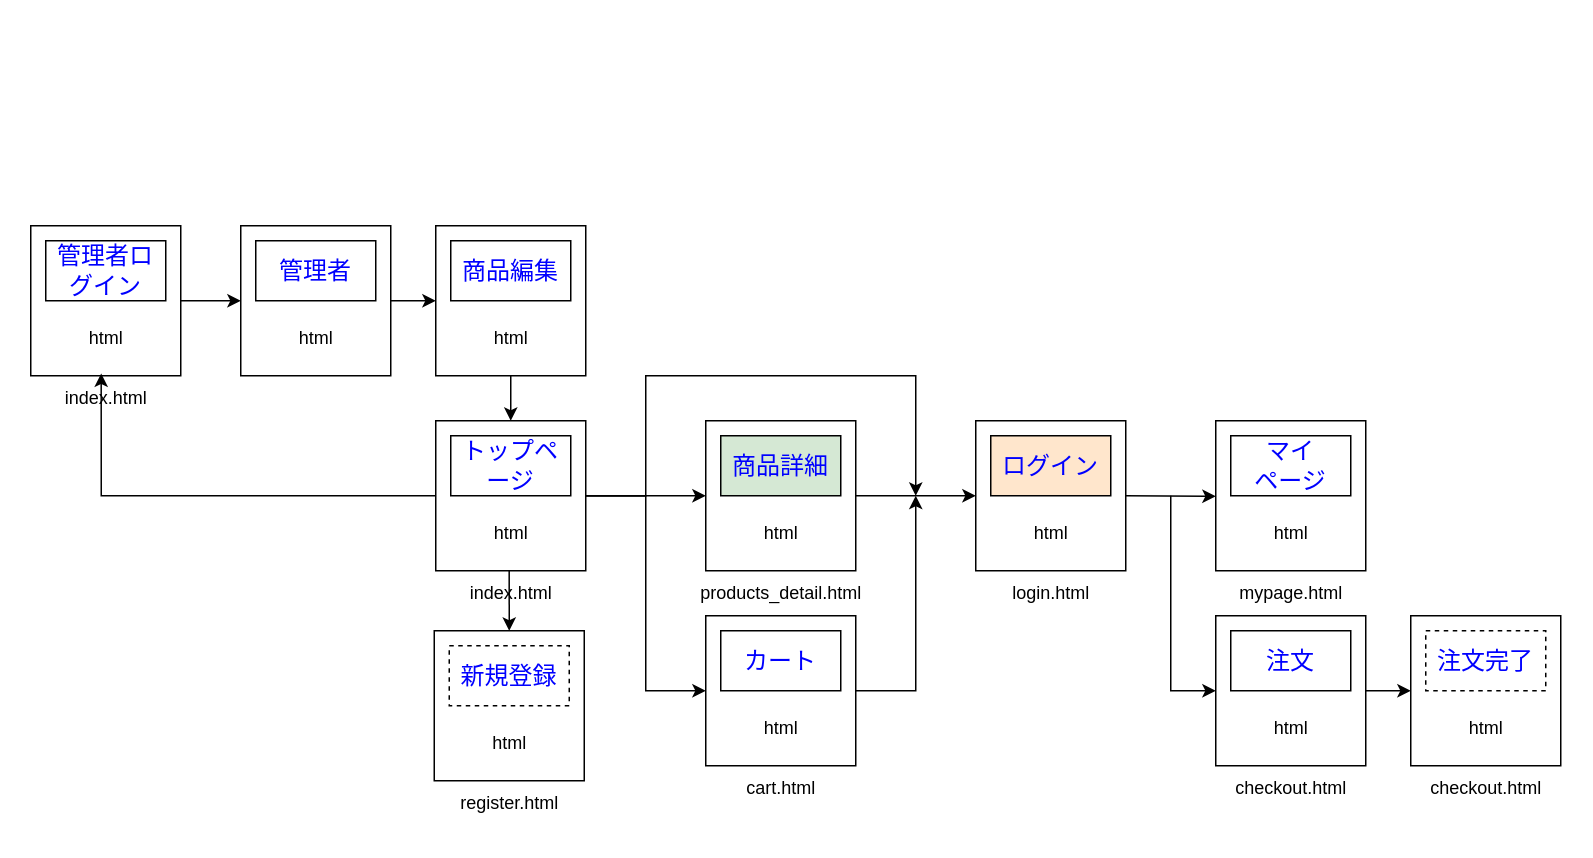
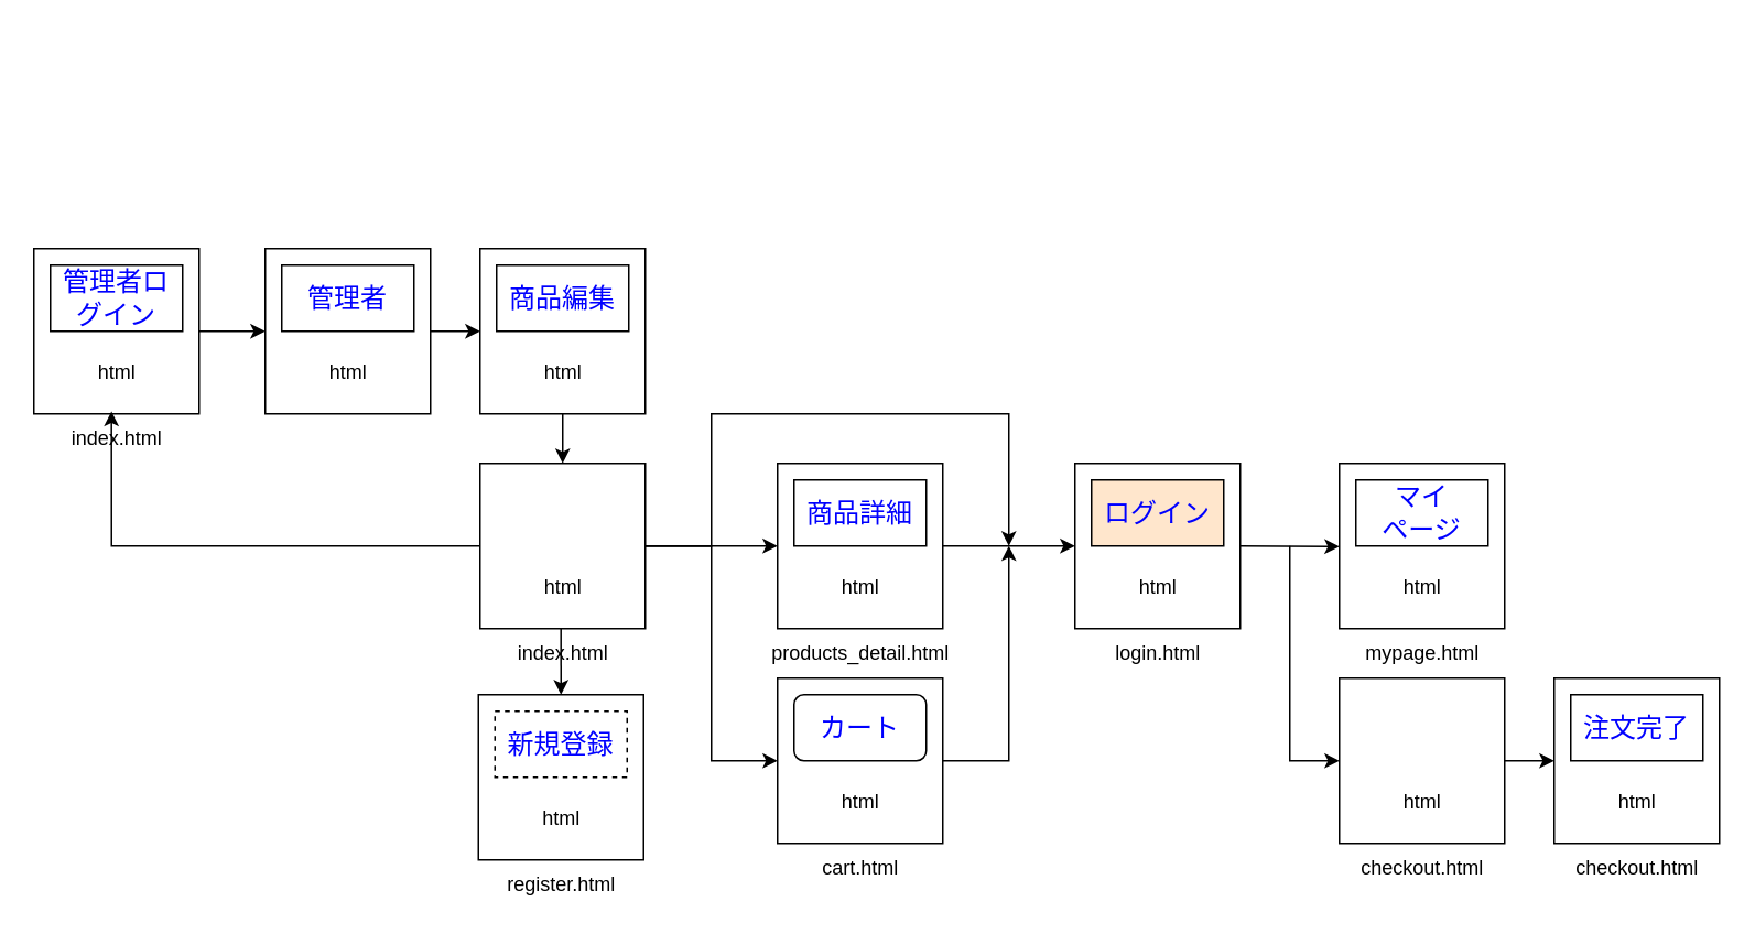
- <mxCell id="5" value="&lt;font style=&quot;font-size: 16px; color: rgb(0, 0, 255);&quot;&gt;トップページ&lt;/font&gt;" style="rounded=0;whiteSpace=wrap;html=1;" parent="3" vertex="1"><mxGeometry x="10" y="10" width="80" height="40" as="geometry" /></mxCell>
- <mxCell id="11" value="&lt;font style=&quot;font-size: 16px; color: rgb(0, 0, 255);&quot;&gt;商品詳細&lt;/font&gt;" style="rounded=0;whiteSpace=wrap;html=1;fillColor=#d5e8d4;" parent="9" vertex="1"><mxGeometry x="10" y="10" width="80" height="40" as="geometry" /></mxCell>
+ <mxCell id="11" value="&lt;font style=&quot;font-size: 16px; color: rgb(0, 0, 255);&quot;&gt;商品詳細&lt;/font&gt;" style="rounded=0;whiteSpace=wrap;html=1;" parent="9" vertex="1"><mxGeometry x="10" y="10" width="80" height="40" as="geometry" /></mxCell>
- <mxCell id="17" value="&lt;font style=&quot;font-size: 16px; color: rgb(0, 0, 255);&quot;&gt;カート&lt;/font&gt;" style="rounded=0;whiteSpace=wrap;html=1;" parent="15" vertex="1"><mxGeometry x="10" y="10" width="80" height="40" as="geometry" /></mxCell>
+ <mxCell id="17" value="&lt;font style=&quot;font-size: 16px; color: rgb(0, 0, 255);&quot;&gt;カート&lt;/font&gt;" style="whiteSpace=wrap;html=1;rounded=1;" parent="15" vertex="1"><mxGeometry x="10" y="10" width="80" height="40" as="geometry" /></mxCell>
- <mxCell id="23" value="&lt;font style=&quot;font-size: 16px; color: rgb(0, 0, 255);&quot;&gt;注文&lt;/font&gt;" style="rounded=0;whiteSpace=wrap;html=1;" parent="21" vertex="1"><mxGeometry x="10" y="10" width="80" height="40" as="geometry" /></mxCell>
- <mxCell id="68" value="&lt;font style=&quot;font-size: 16px; color: rgb(0, 0, 255);&quot;&gt;注文完了&lt;/font&gt;" style="rounded=0;whiteSpace=wrap;html=1;dashed=1;" parent="66" vertex="1"><mxGeometry x="10" y="10" width="80" height="40" as="geometry" /></mxCell>
+ <mxCell id="68" value="&lt;font style=&quot;font-size: 16px; color: rgb(0, 0, 255);&quot;&gt;注文完了&lt;/font&gt;" style="rounded=0;whiteSpace=wrap;html=1;" parent="66" vertex="1"><mxGeometry x="10" y="10" width="80" height="40" as="geometry" /></mxCell>
